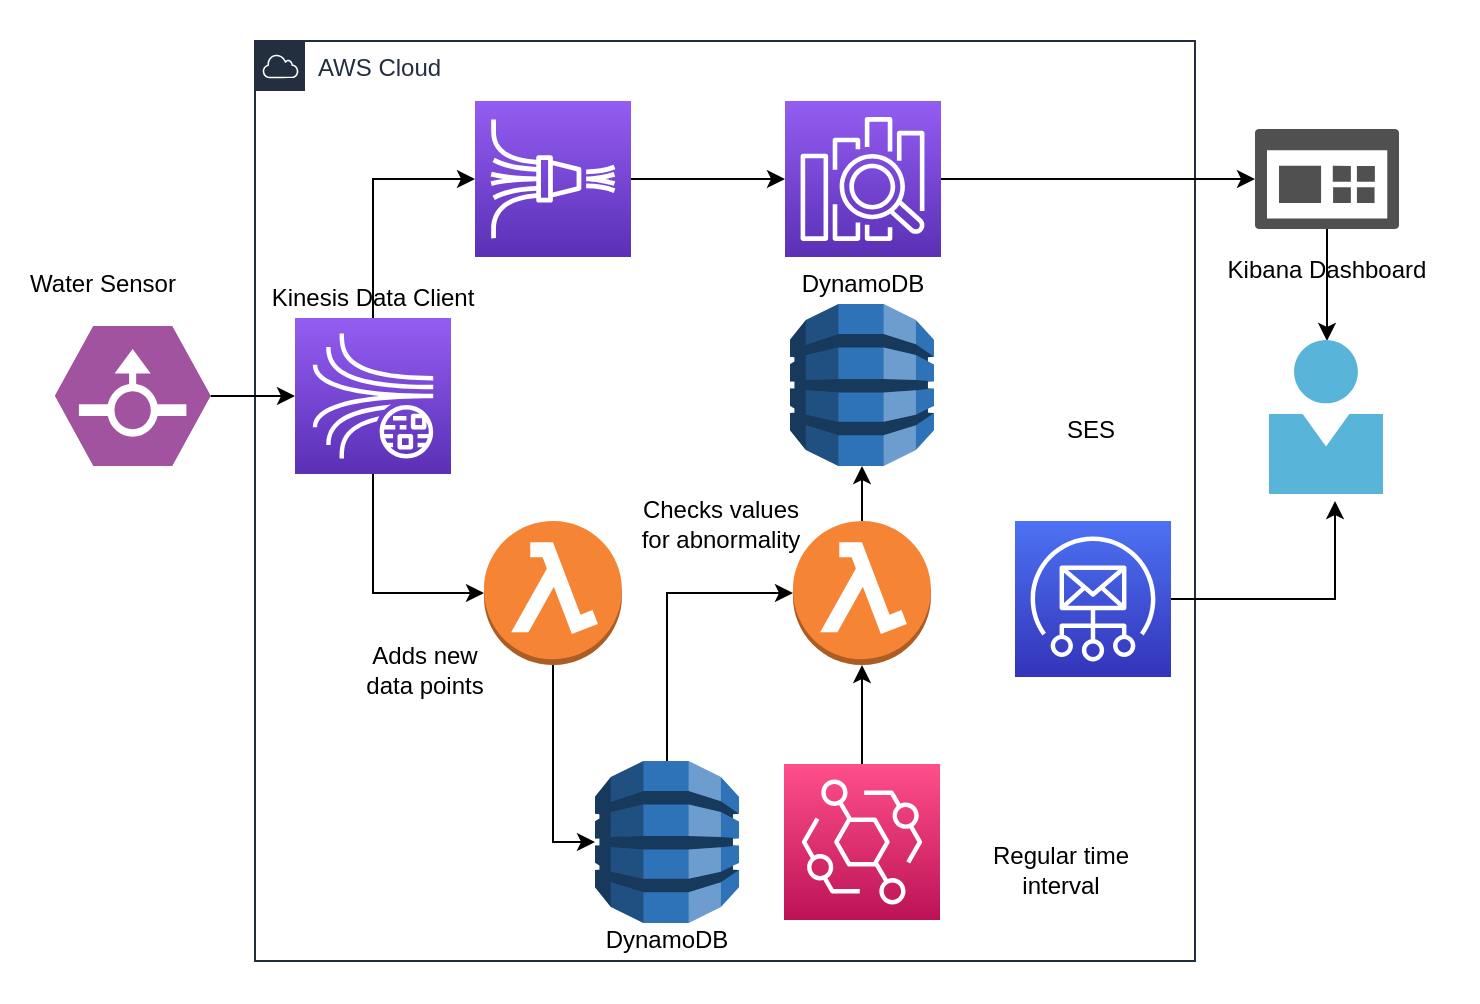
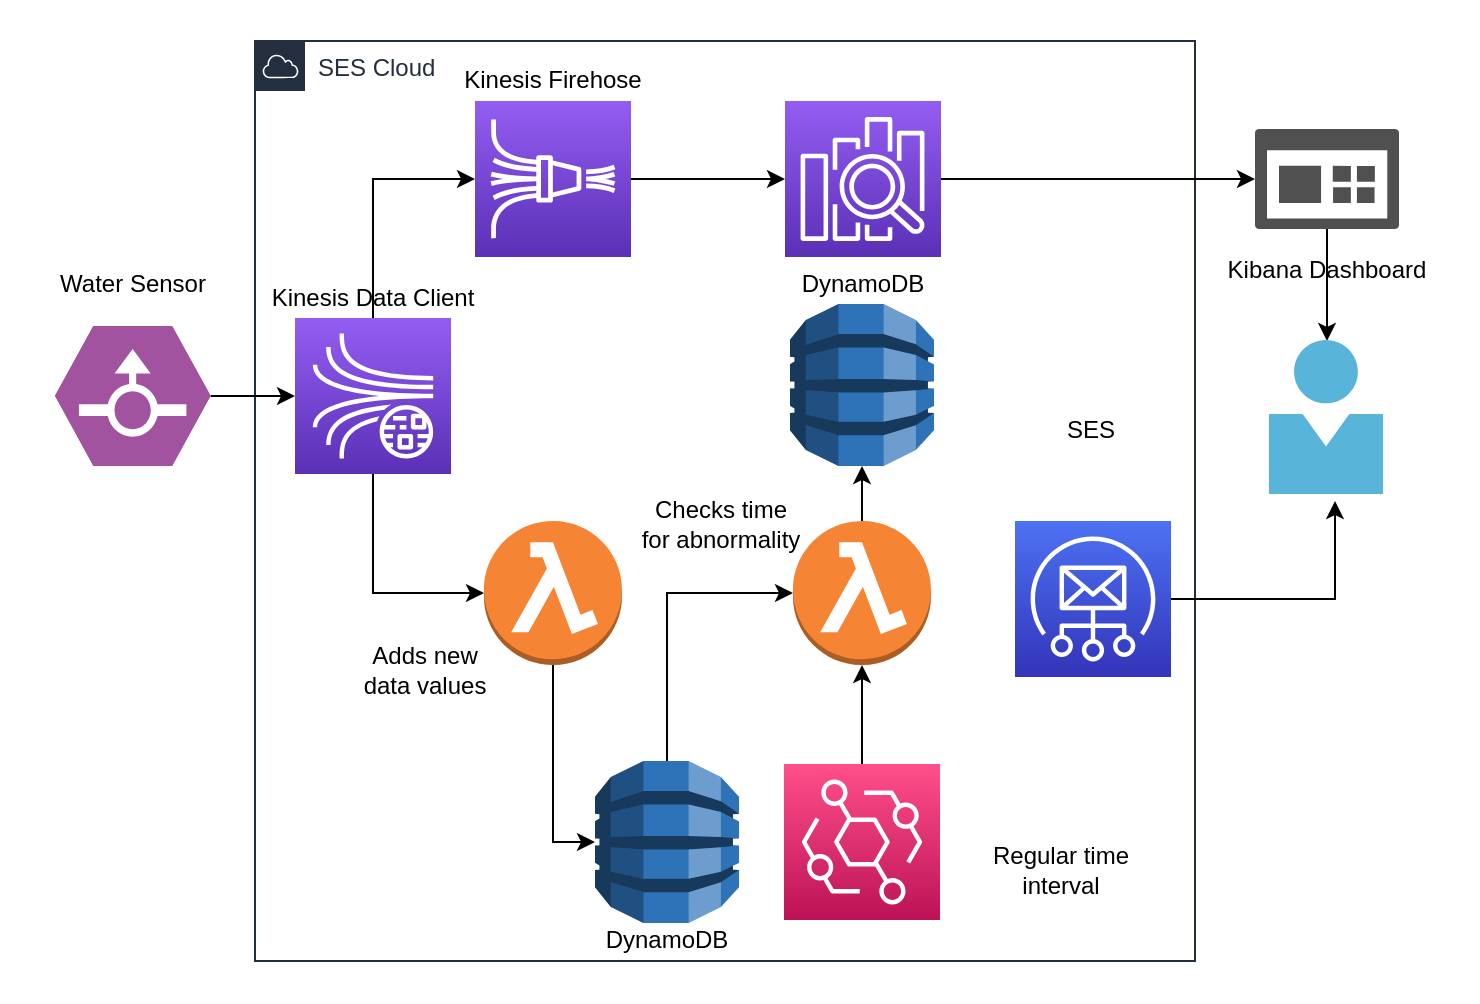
- <mxCell id="2" value="AWS Cloud" style="points=[[0,0],[0.25,0],[0.5,0],[0.75,0],[1,0],[1,0.25],[1,0.5],[1,0.75],[1,1],[0.75,1],[0.5,1],[0.25,1],[0,1],[0,0.75],[0,0.5],[0,0.25]];outlineConnect=0;gradientColor=none;html=1;whiteSpace=wrap;fontSize=12;fontStyle=0;shape=mxgraph.aws4.group;grIcon=mxgraph.aws4.group_aws_cloud;strokeColor=#232F3E;fillColor=none;verticalAlign=top;align=left;spacingLeft=30;fontColor=#232F3E;dashed=0;" vertex="1" parent="1"><mxGeometry x="127" y="20" width="470" height="460" as="geometry" /></mxCell>
+ <mxCell id="2" value="SES Cloud" style="points=[[0,0],[0.25,0],[0.5,0],[0.75,0],[1,0],[1,0.25],[1,0.5],[1,0.75],[1,1],[0.75,1],[0.5,1],[0.25,1],[0,1],[0,0.75],[0,0.5],[0,0.25]];outlineConnect=0;gradientColor=none;html=1;whiteSpace=wrap;fontSize=12;fontStyle=0;shape=mxgraph.aws4.group;grIcon=mxgraph.aws4.group_aws_cloud;strokeColor=#232F3E;fillColor=none;verticalAlign=top;align=left;spacingLeft=30;fontColor=#232F3E;dashed=0;" vertex="1" parent="1"><mxGeometry x="127" y="20" width="470" height="460" as="geometry" /></mxCell>
+ <mxCell id="32" value="Kinesis Firehose" style="text;html=1;resizable=0;autosize=1;align=center;verticalAlign=middle;points=[];fillColor=none;strokeColor=none;rounded=0;" vertex="1" parent="1"><mxGeometry x="226" y="30" width="100" height="20" as="geometry" /></mxCell>
- <mxCell id="30" value="Water Sensor" style="text;html=1;resizable=0;autosize=1;align=center;verticalAlign=middle;points=[];fillColor=none;strokeColor=none;rounded=0;" vertex="1" parent="1"><mxGeometry x="5.89" y="131.5" width="90" height="20" as="geometry" /></mxCell>
+ <mxCell id="30" value="Water Sensor" style="text;html=1;resizable=0;autosize=1;align=center;verticalAlign=middle;points=[];fillColor=none;strokeColor=none;rounded=0;" vertex="1" parent="1"><mxGeometry x="20.89" y="131.5" width="90" height="20" as="geometry" /></mxCell>
- <mxCell id="28" value="Checks values&lt;br&gt;for abnormality" style="text;html=1;resizable=0;autosize=1;align=center;verticalAlign=middle;points=[];fillColor=none;strokeColor=none;rounded=0;" vertex="1" parent="1"><mxGeometry x="315" y="247" width="90" height="30" as="geometry" /></mxCell>
+ <mxCell id="28" value="Checks time&lt;br&gt;for abnormality" style="text;html=1;resizable=0;autosize=1;align=center;verticalAlign=middle;points=[];fillColor=none;strokeColor=none;rounded=0;" vertex="1" parent="1"><mxGeometry x="315" y="247" width="90" height="30" as="geometry" /></mxCell>
- <mxCell id="26" value="Adds new &lt;br&gt;data points" style="text;html=1;resizable=0;autosize=1;align=center;verticalAlign=middle;points=[];fillColor=none;strokeColor=none;rounded=0;" vertex="1" parent="1"><mxGeometry x="177" y="320" width="70" height="30" as="geometry" /></mxCell>
+ <mxCell id="26" value="Adds new &lt;br&gt;data values" style="text;html=1;resizable=0;autosize=1;align=center;verticalAlign=middle;points=[];fillColor=none;strokeColor=none;rounded=0;" vertex="1" parent="1"><mxGeometry x="177" y="320" width="70" height="30" as="geometry" /></mxCell>
